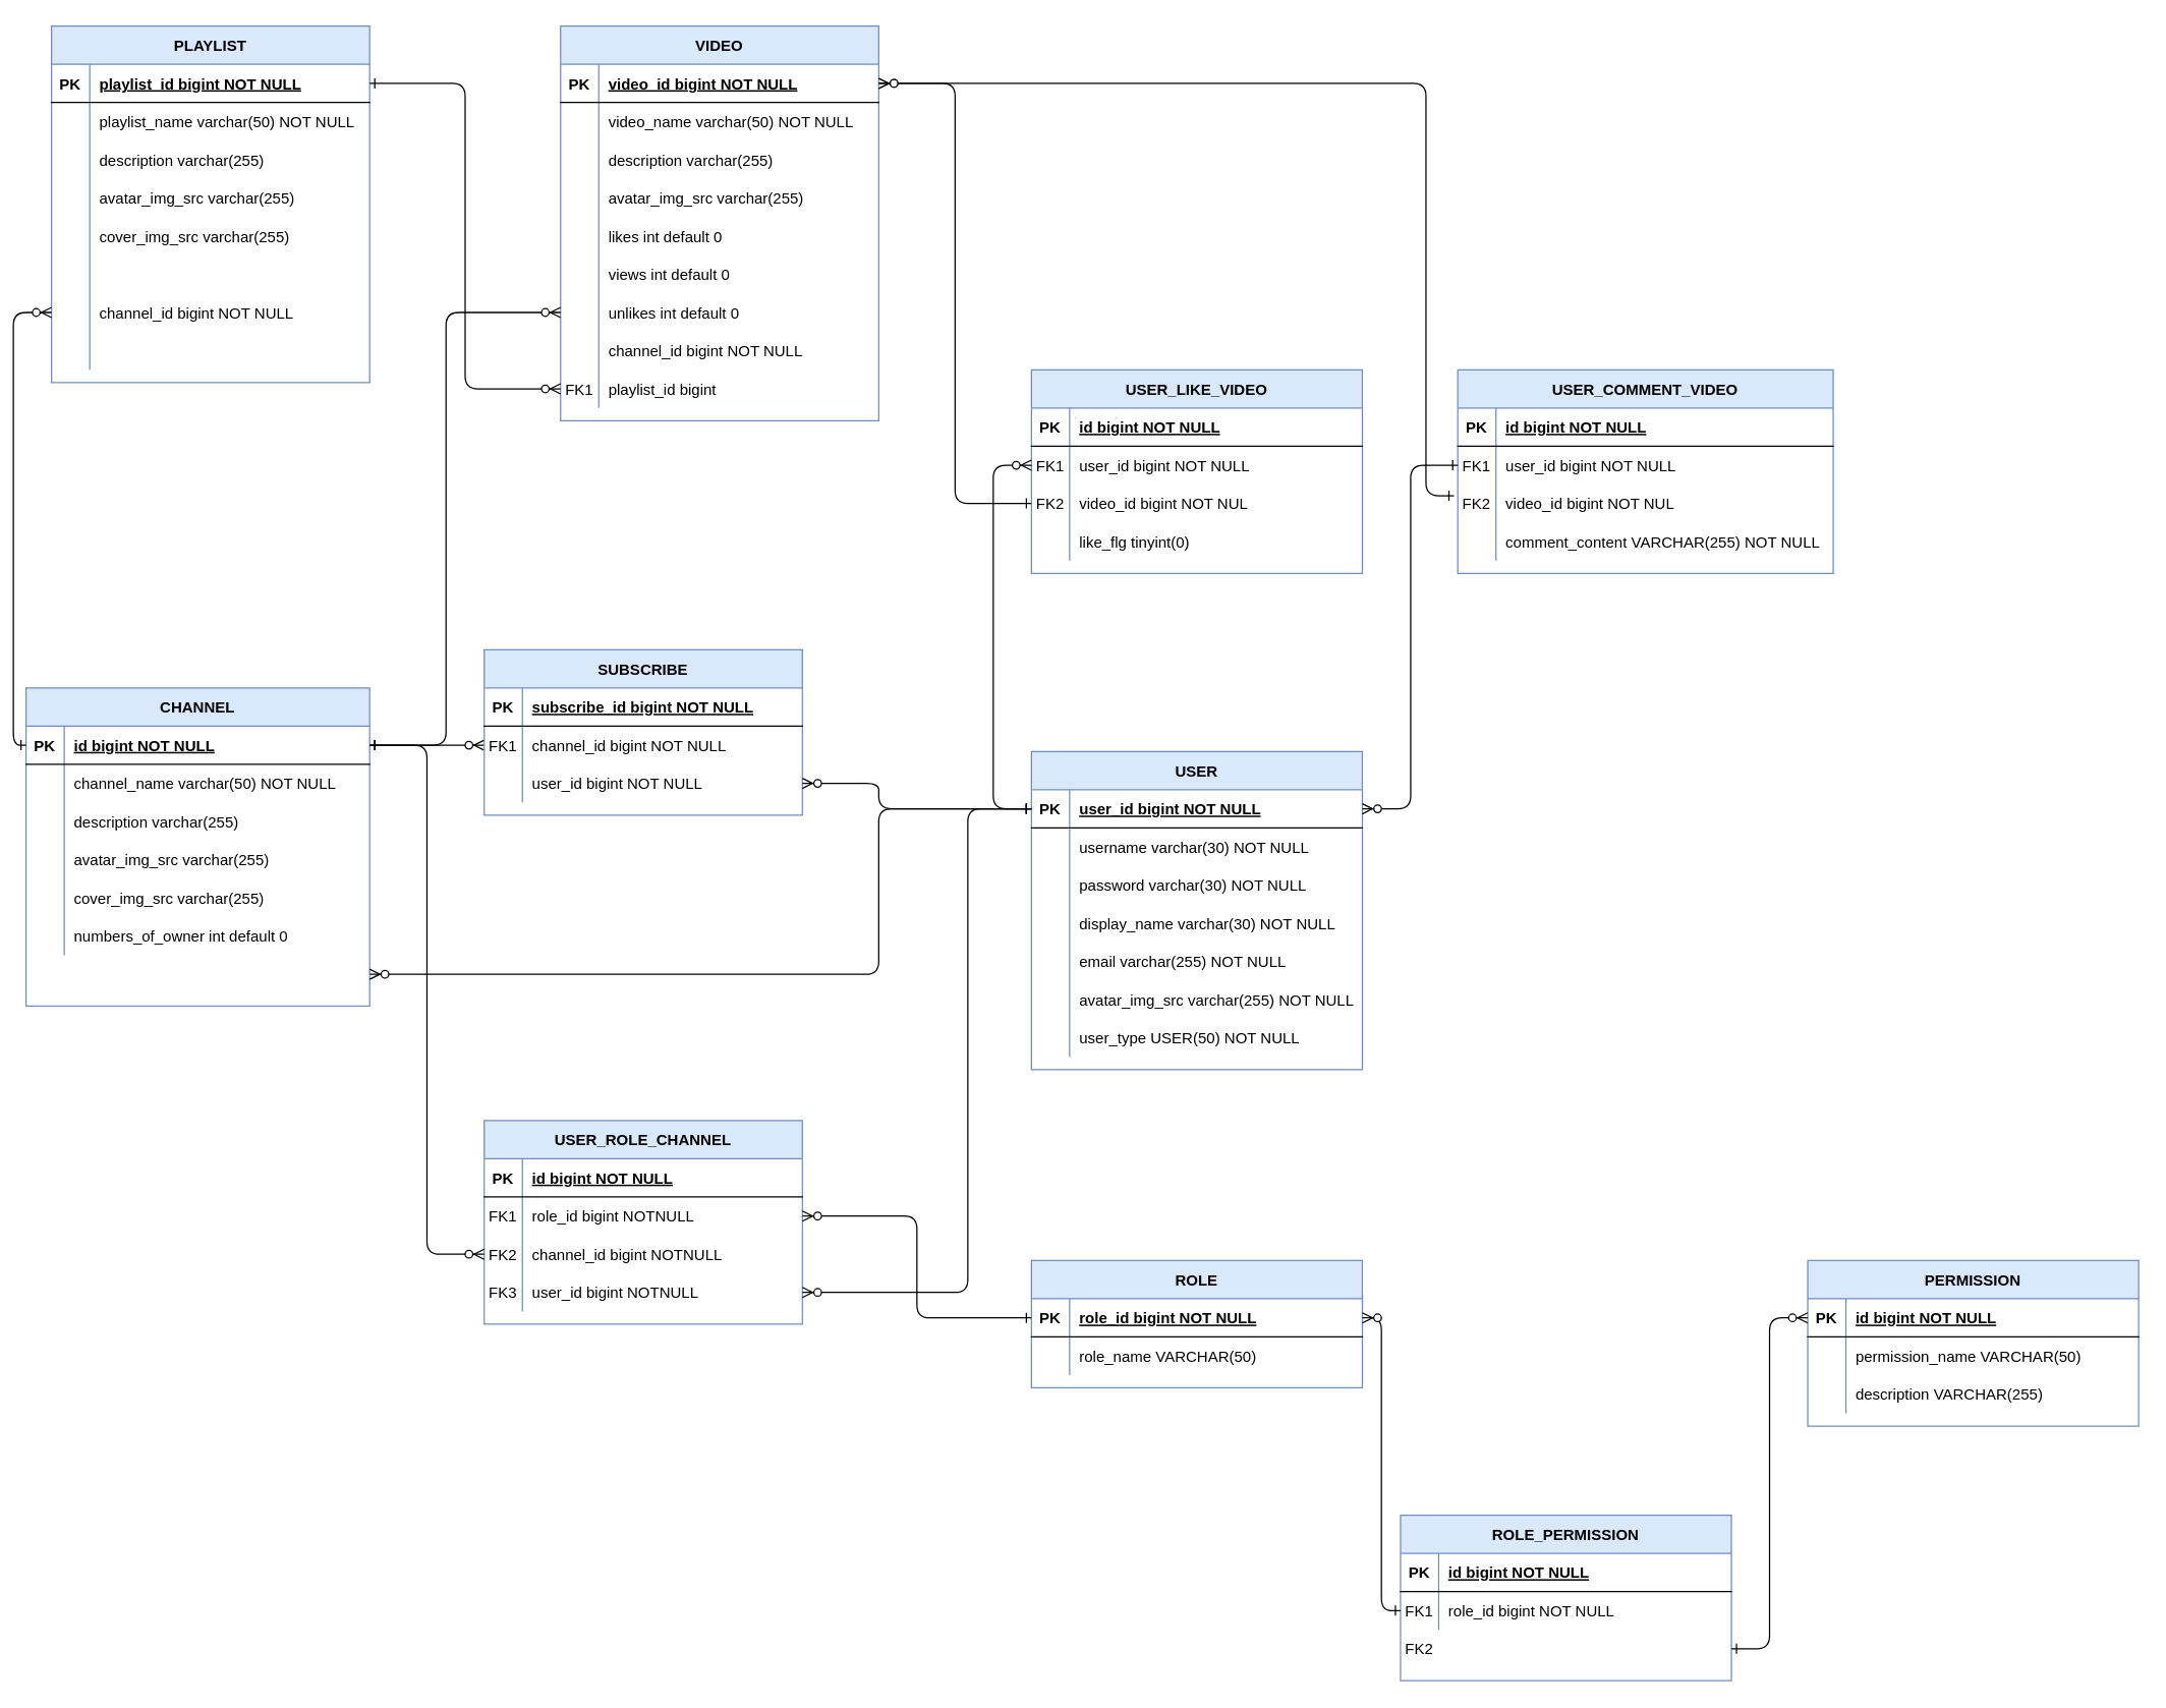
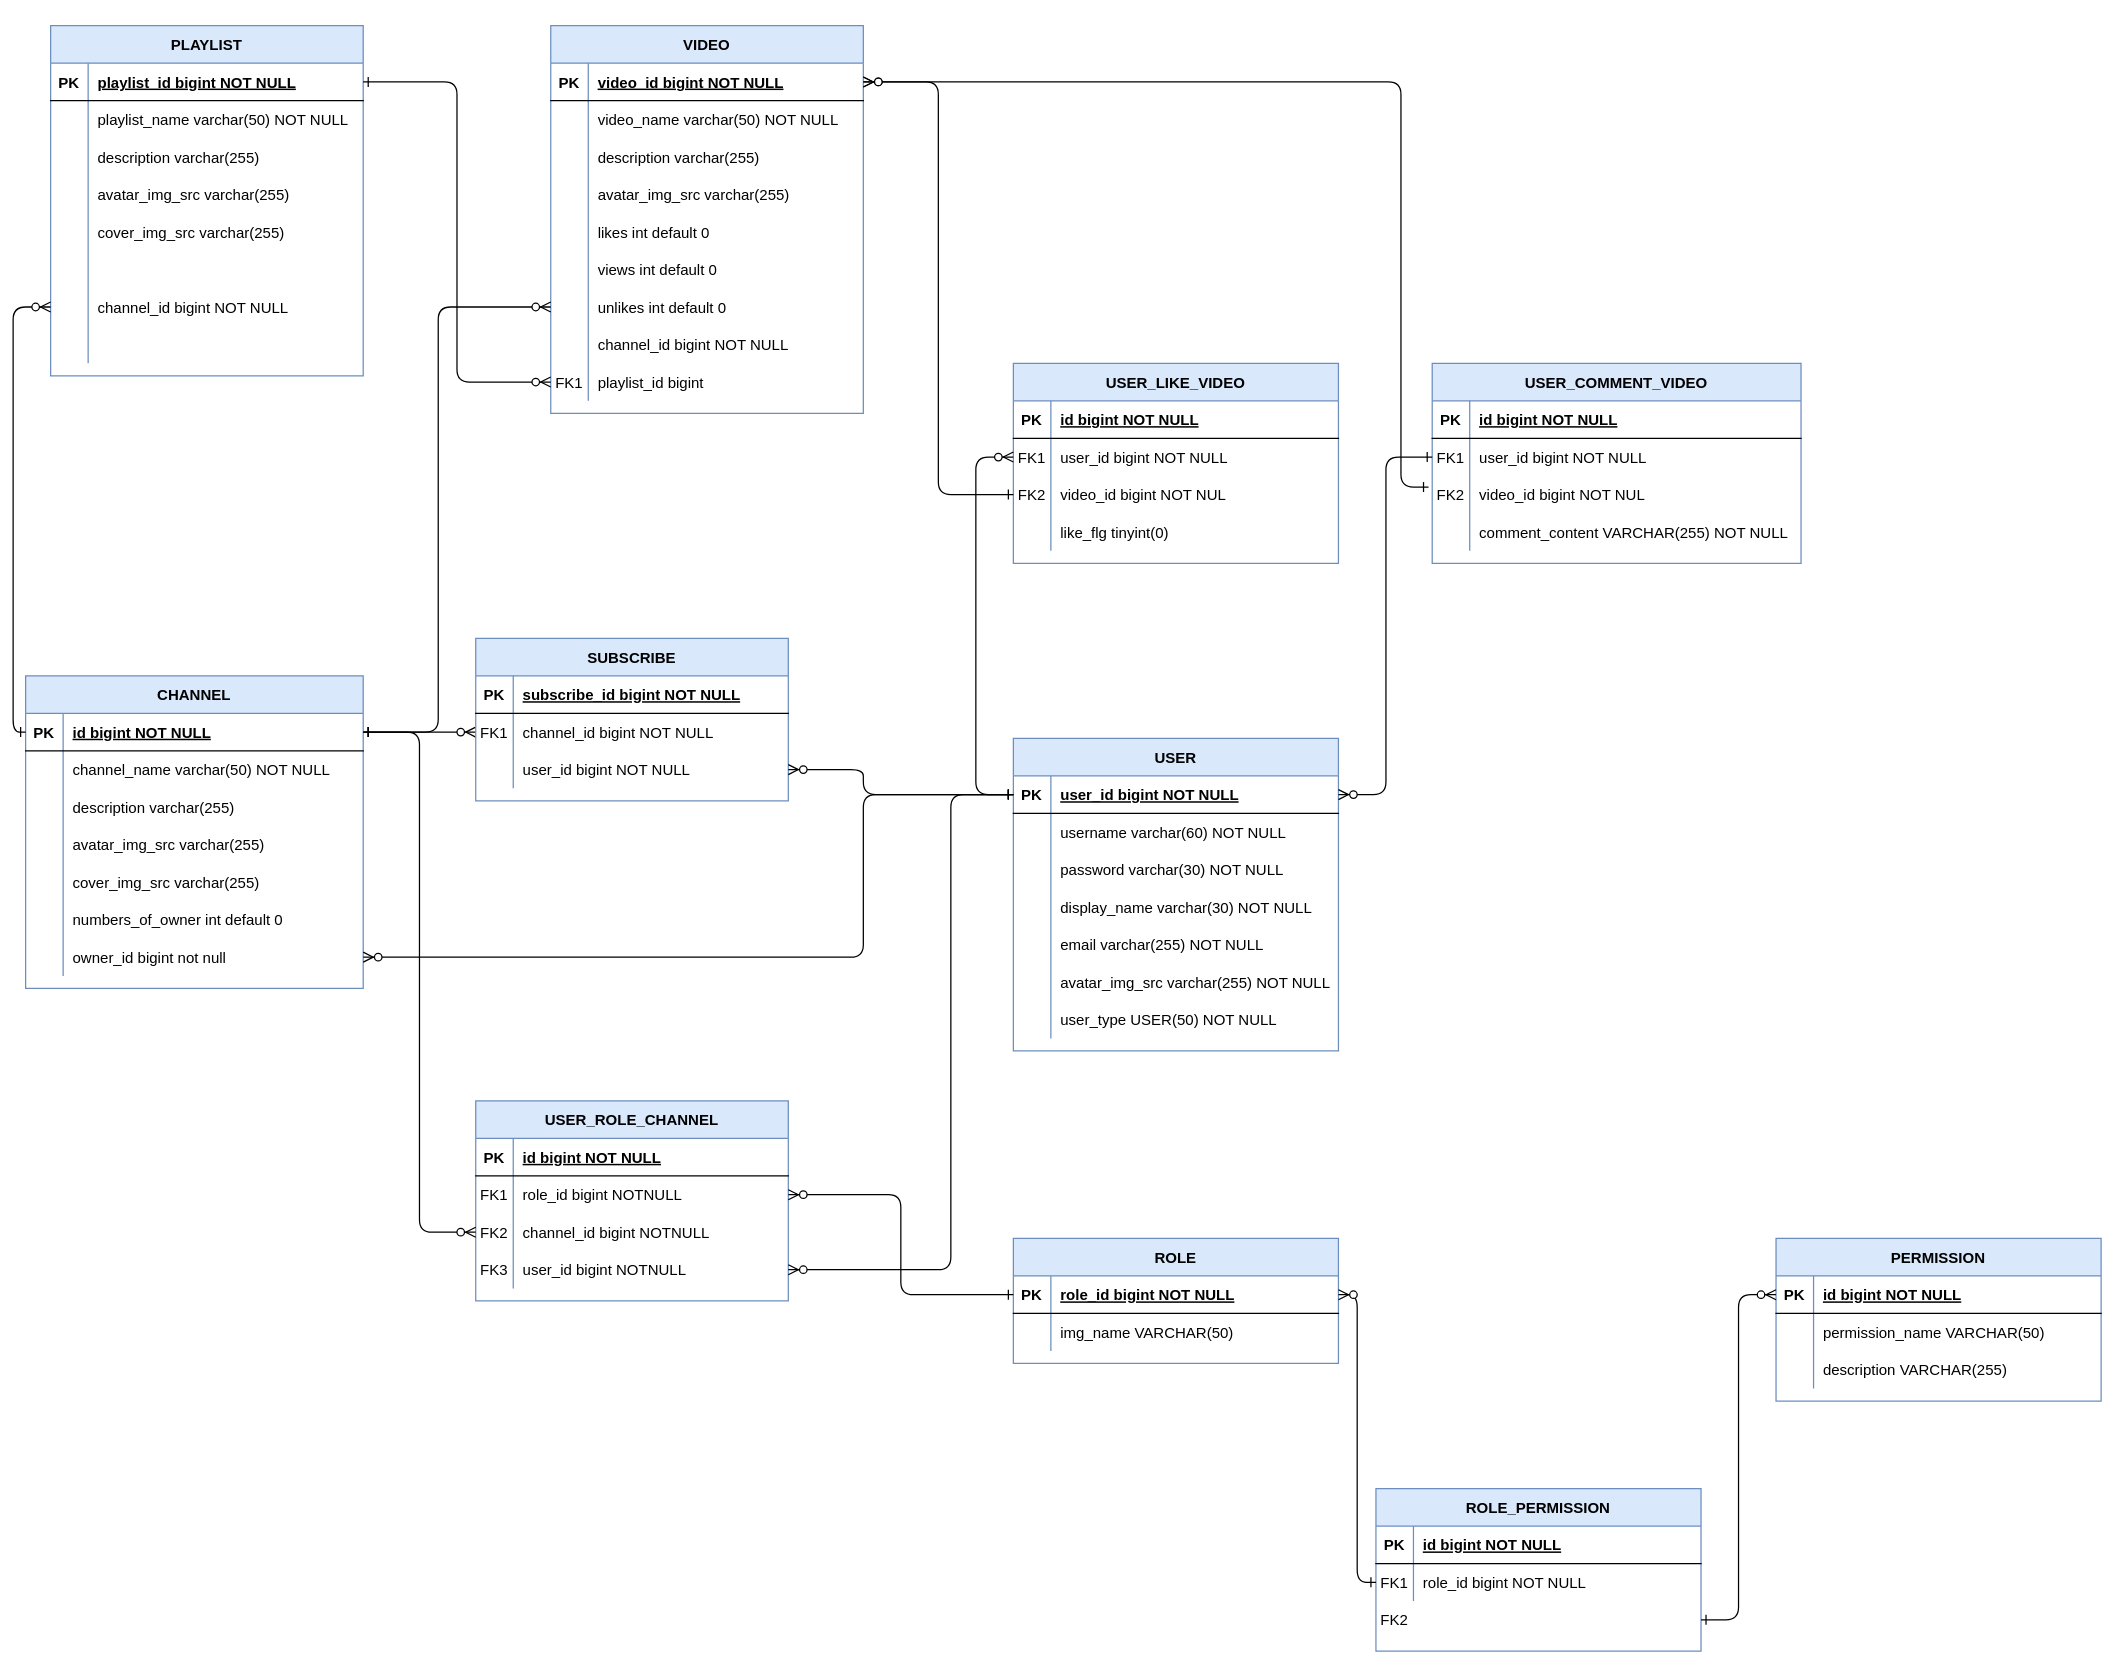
- <mxCell id="41" value="username varchar(30) NOT NULL" style="shape=partialRectangle;overflow=hidden;connectable=0;fillColor=none;top=0;left=0;bottom=0;right=0;align=left;spacingLeft=6;" parent="39" vertex="1"><mxGeometry x="30" width="230" height="30" as="geometry"><mxRectangle width="230" height="30" as="alternateBounds" /></mxGeometry></mxCell>
+ <mxCell id="41" value="username varchar(60) NOT NULL" style="shape=partialRectangle;overflow=hidden;connectable=0;fillColor=none;top=0;left=0;bottom=0;right=0;align=left;spacingLeft=6;" parent="39" vertex="1"><mxGeometry x="30" width="230" height="30" as="geometry"><mxRectangle width="230" height="30" as="alternateBounds" /></mxGeometry></mxCell>
+ <mxCell id="34" value="owner_id bigint not null" style="shape=partialRectangle;overflow=hidden;connectable=0;fillColor=none;top=0;left=0;bottom=0;right=0;align=left;spacingLeft=6;" parent="32" vertex="1"><mxGeometry x="30" width="240" height="30" as="geometry"><mxRectangle width="240" height="30" as="alternateBounds" /></mxGeometry></mxCell>
- <mxCell id="151" value="role_name VARCHAR(50)" style="shape=partialRectangle;overflow=hidden;connectable=0;fillColor=none;top=0;left=0;bottom=0;right=0;align=left;spacingLeft=6;" parent="149" vertex="1"><mxGeometry x="30" width="230" height="30" as="geometry"><mxRectangle width="230" height="30" as="alternateBounds" /></mxGeometry></mxCell>
+ <mxCell id="151" value="img_name VARCHAR(50)" style="shape=partialRectangle;overflow=hidden;connectable=0;fillColor=none;top=0;left=0;bottom=0;right=0;align=left;spacingLeft=6;" parent="149" vertex="1"><mxGeometry x="30" width="230" height="30" as="geometry"><mxRectangle width="230" height="30" as="alternateBounds" /></mxGeometry></mxCell>
